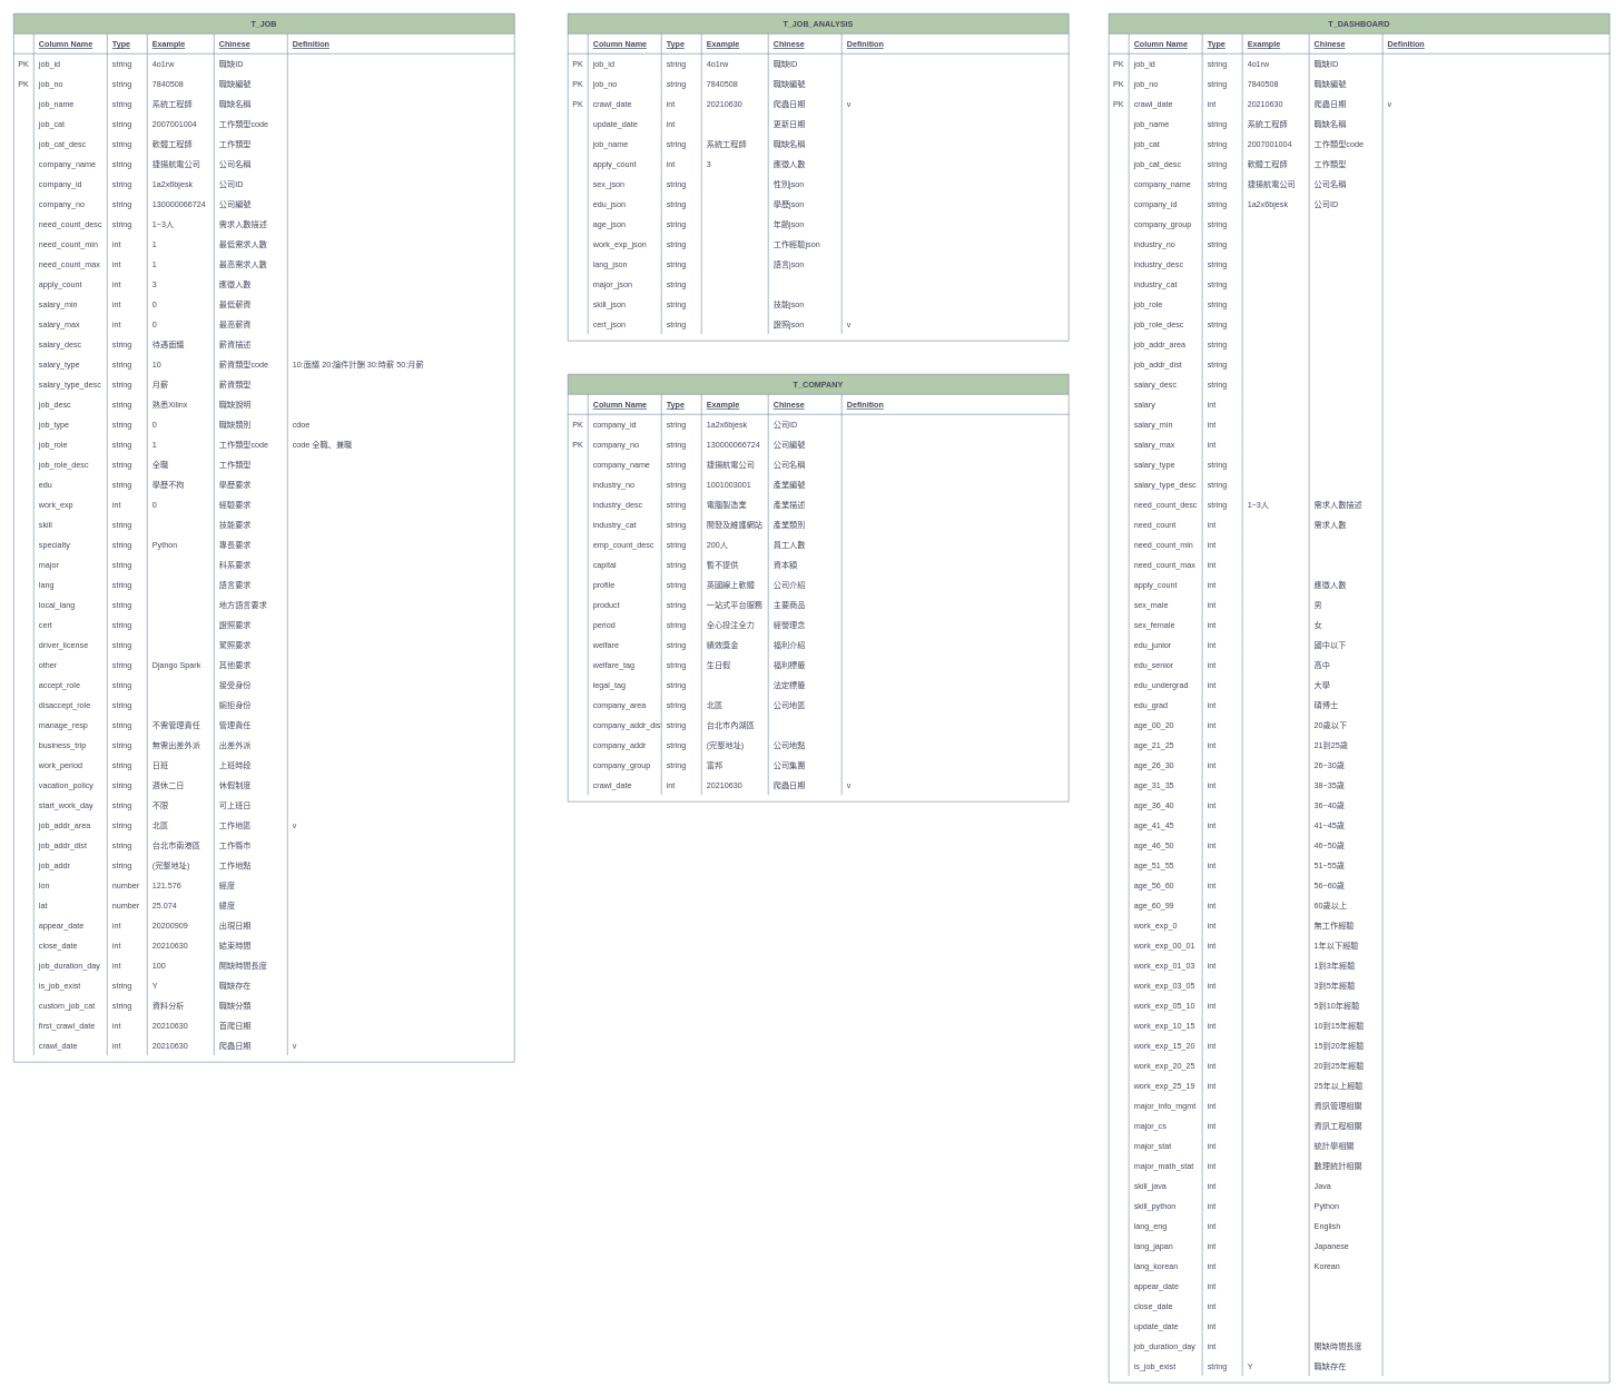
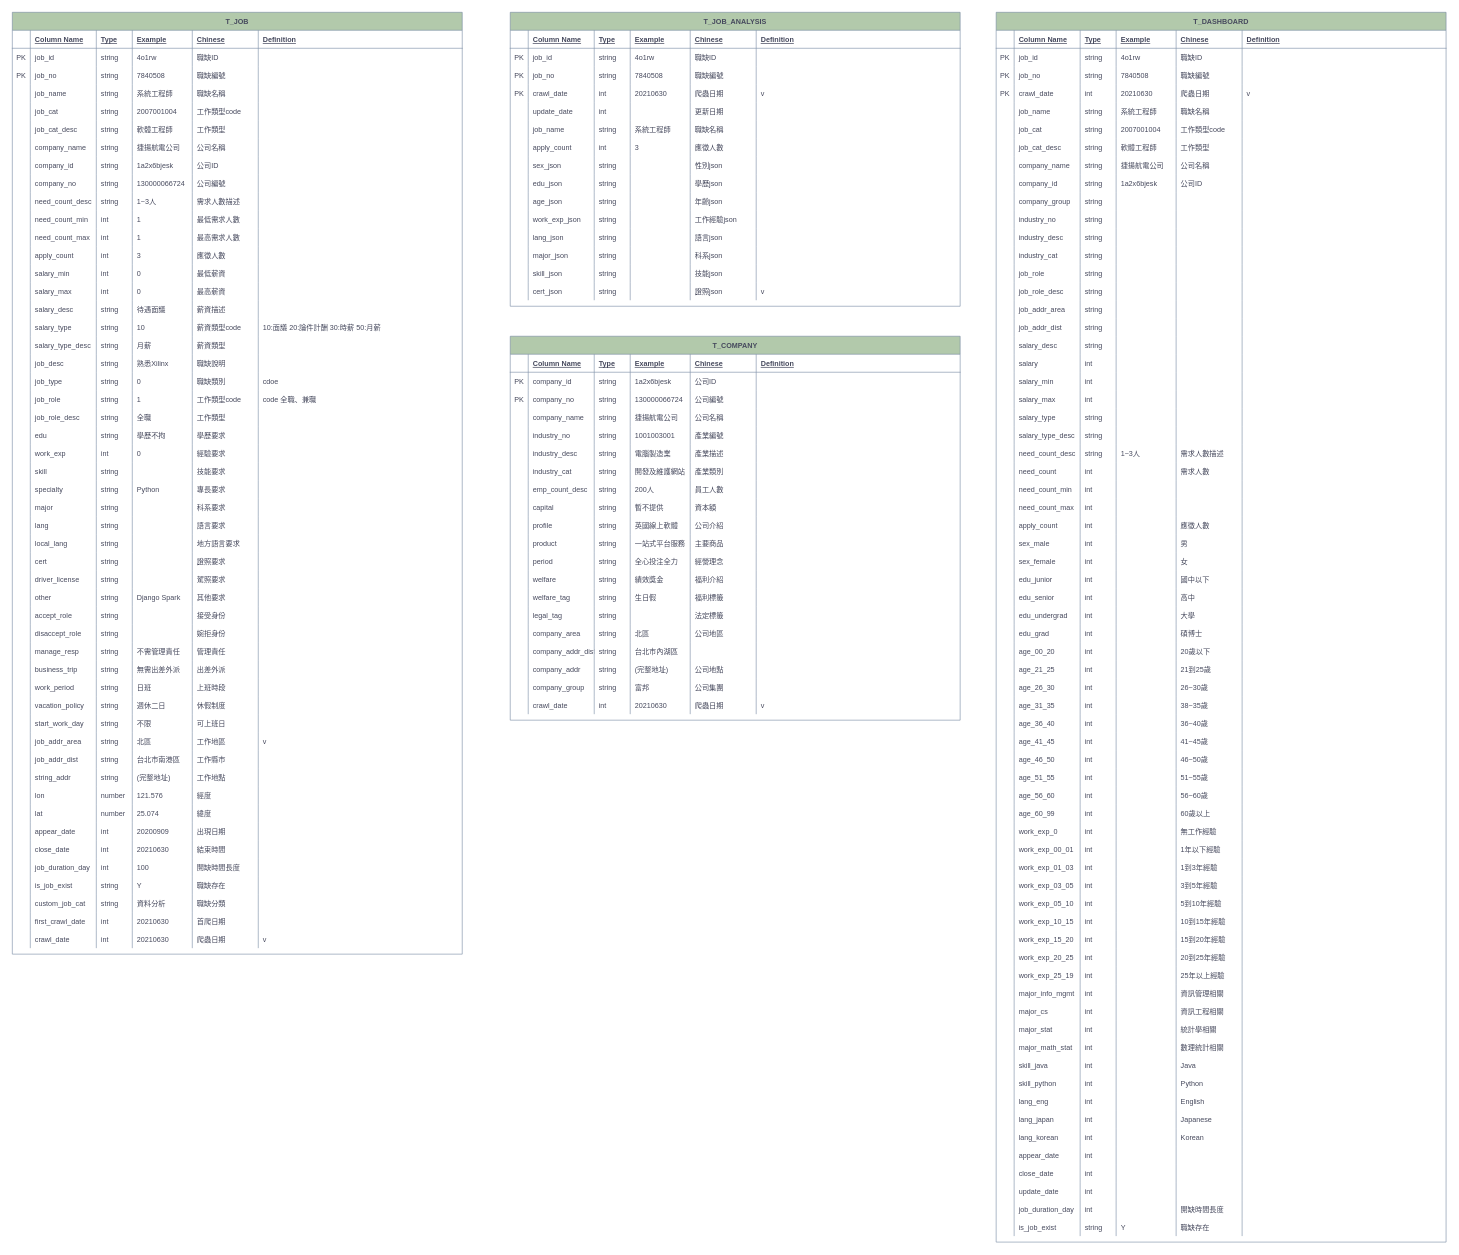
+ <mxCell id="450" value="科系json" style="shape=partialRectangle;overflow=hidden;connectable=0;fillColor=none;top=0;left=0;bottom=0;right=0;align=left;spacingLeft=6;strokeColor=#788AA3;fontColor=#46495D;" parent="445" vertex="1"><mxGeometry x="300" width="110" height="30" as="geometry" /></mxCell>
- <mxCell id="292" value="job_addr" style="shape=partialRectangle;overflow=hidden;connectable=0;fillColor=none;top=0;left=0;bottom=0;right=0;align=left;spacingLeft=6;strokeColor=#788AA3;fontColor=#46495D;" parent="290" vertex="1"><mxGeometry x="30" width="110" height="30" as="geometry" /></mxCell>
+ <mxCell id="292" value="string_addr" style="shape=partialRectangle;overflow=hidden;connectable=0;fillColor=none;top=0;left=0;bottom=0;right=0;align=left;spacingLeft=6;strokeColor=#788AA3;fontColor=#46495D;" parent="290" vertex="1"><mxGeometry x="30" width="110" height="30" as="geometry" /></mxCell>
